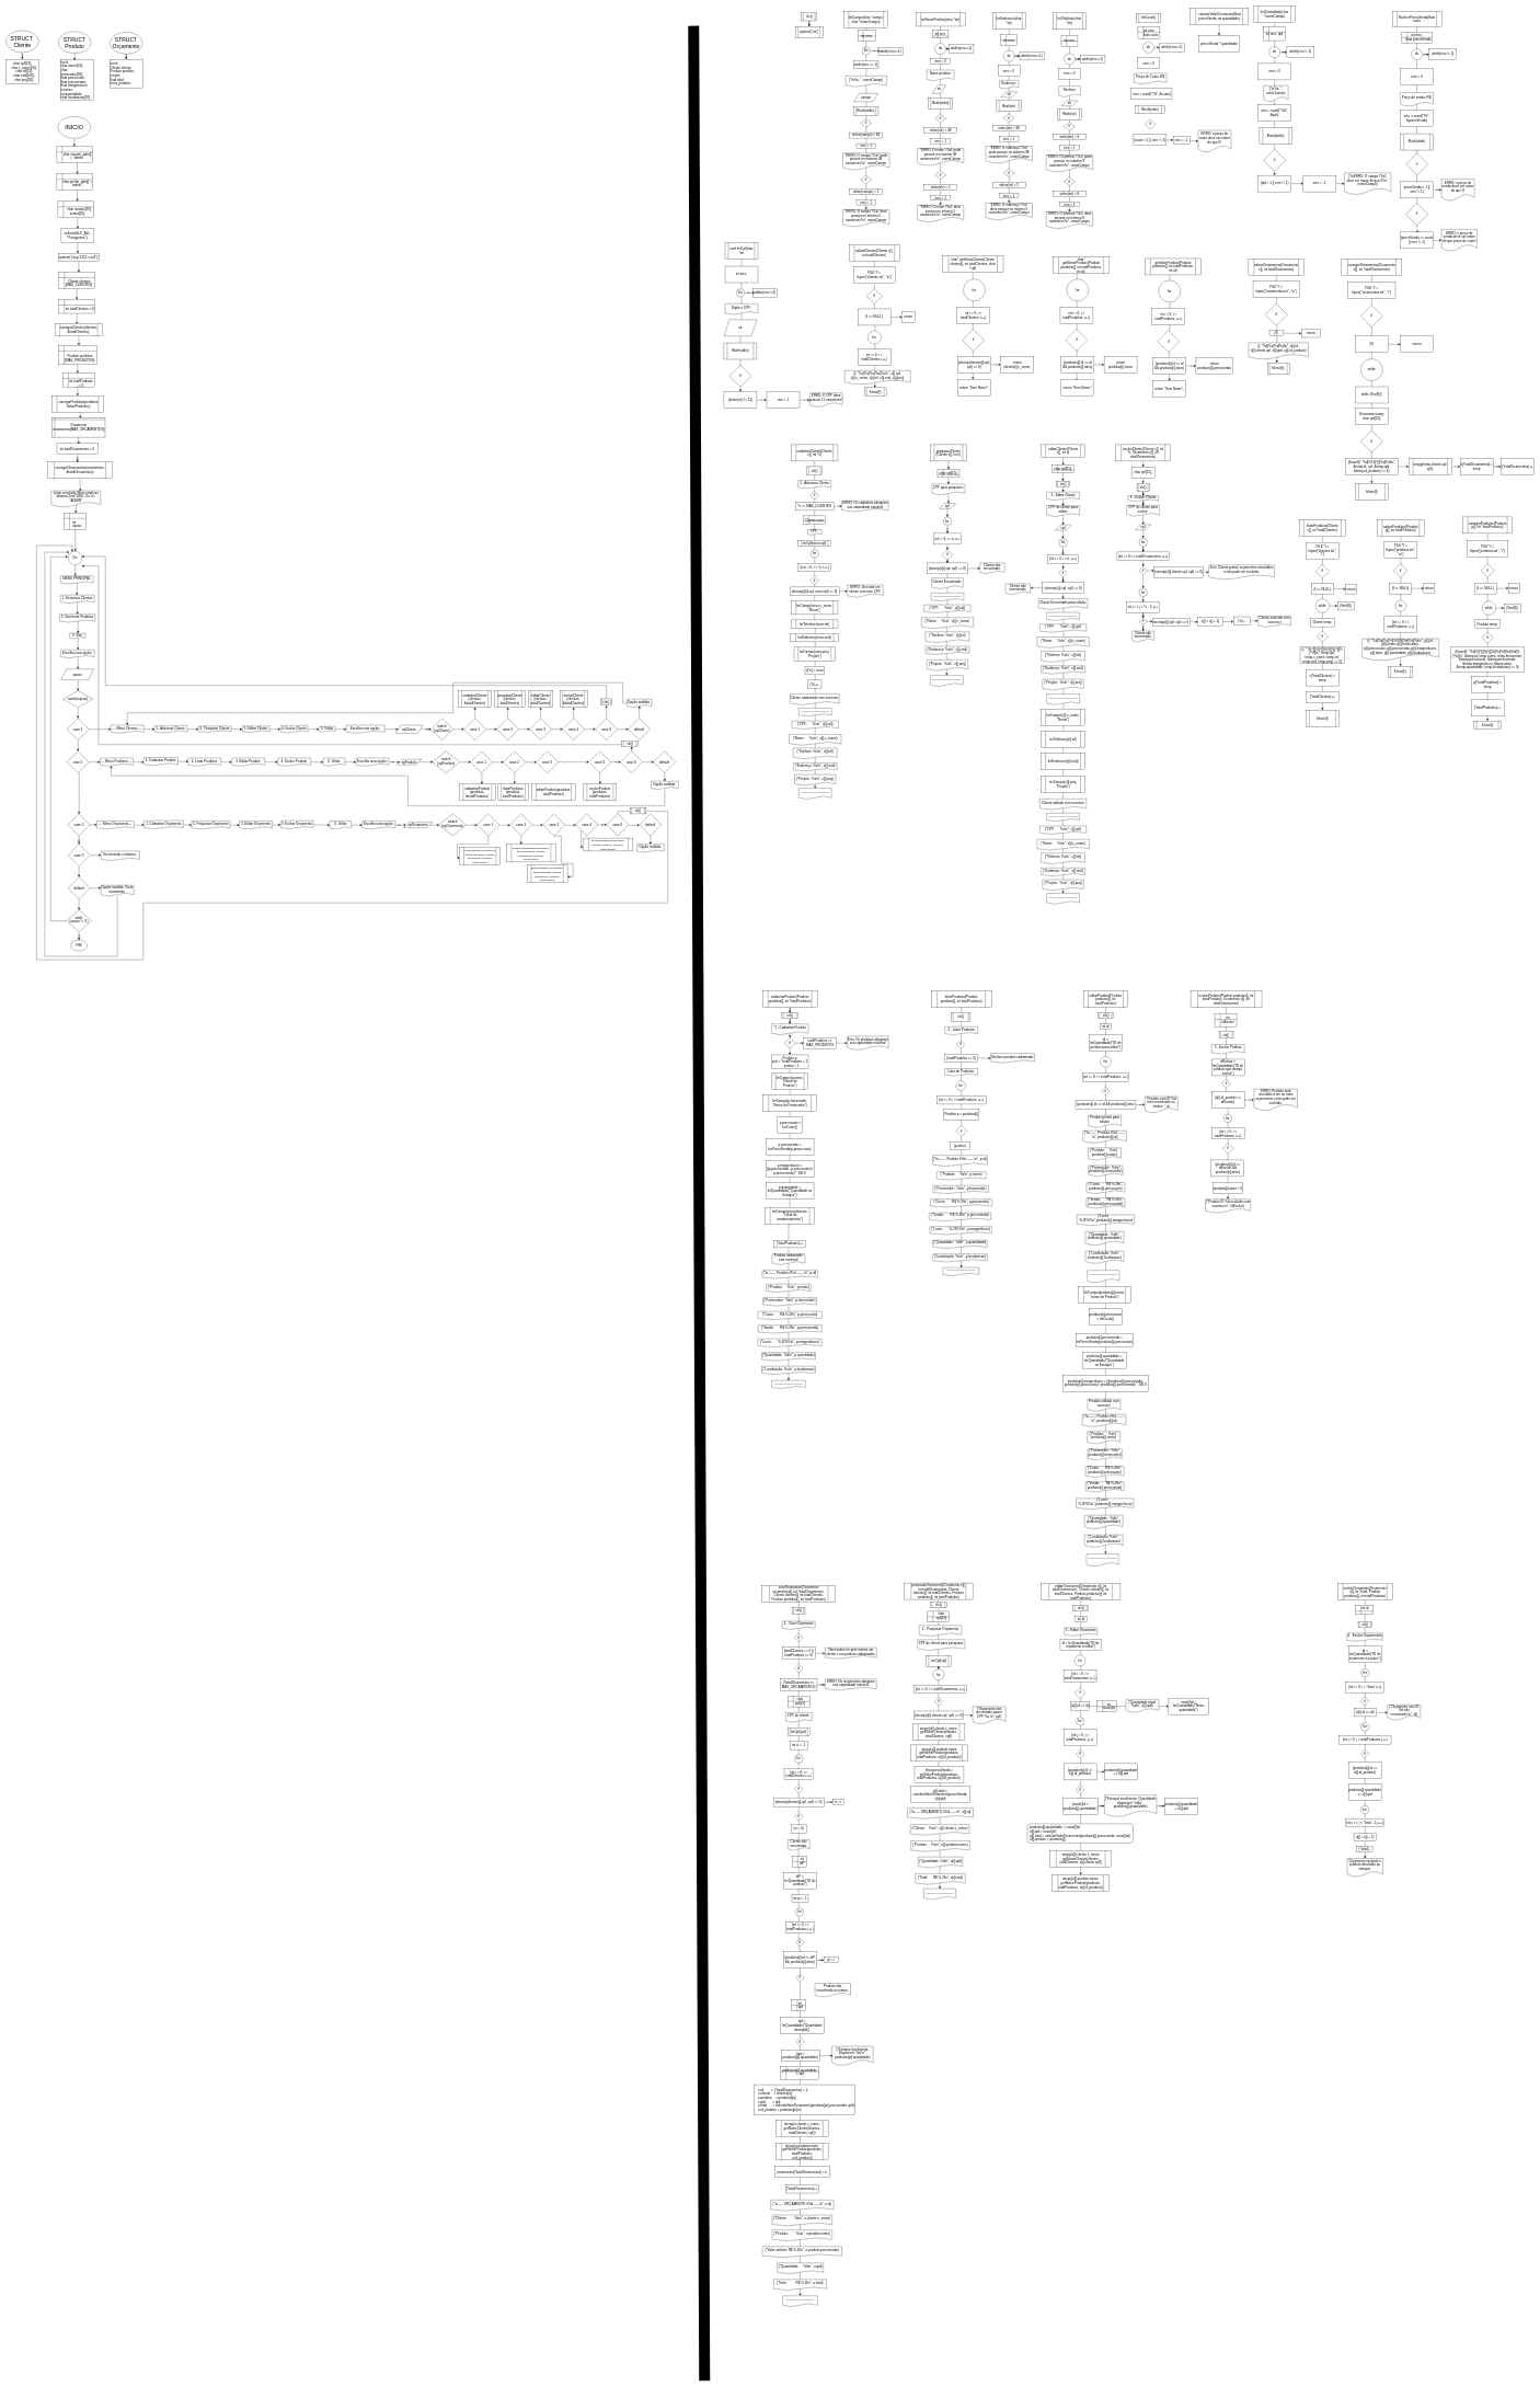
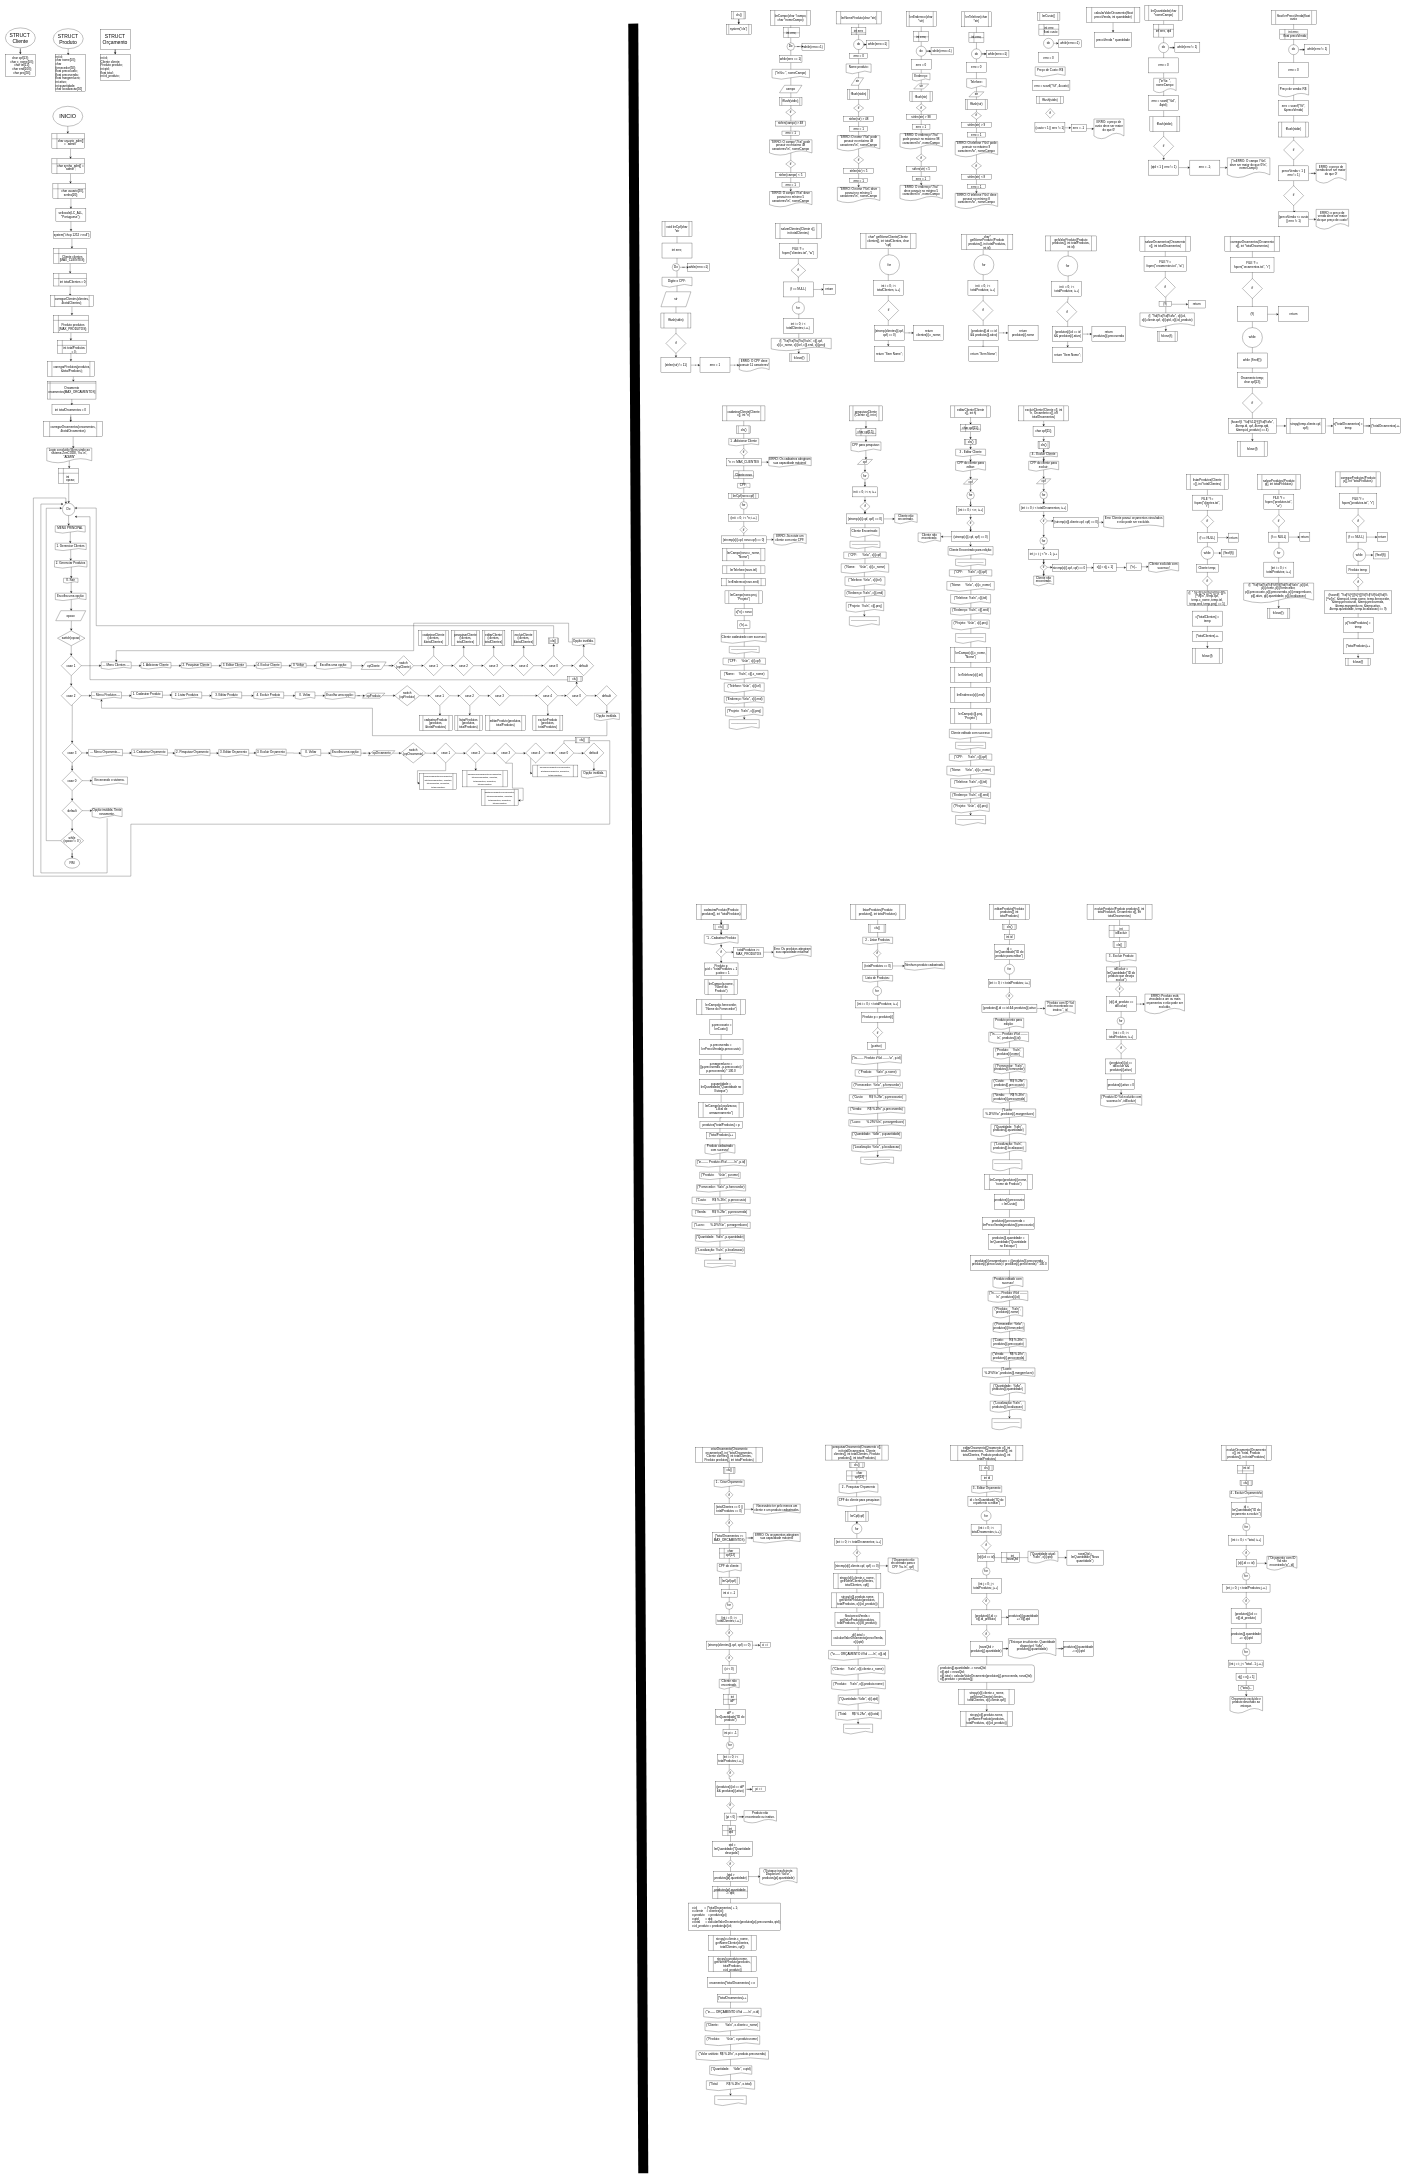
- <mxCell id="638" value="&lt;div&gt;&lt;span style=&quot;font-size: 20px;&quot;&gt;STRUCT&lt;/span&gt;&lt;/div&gt;&lt;span style=&quot;font-size: 20px;&quot;&gt;Orçamento&lt;/span&gt;" style="ellipse;whiteSpace=wrap;html=1;" vertex="1" parent="1"><mxGeometry x="400.41" y="116.12" width="120" height="80" as="geometry" /></mxCell>
+ <mxCell id="638" value="&lt;div&gt;&lt;span style=&quot;font-size: 20px;&quot;&gt;STRUCT&lt;/span&gt;&lt;/div&gt;&lt;span style=&quot;font-size: 20px;&quot;&gt;Orçamento&lt;/span&gt;" style="whiteSpace=wrap;html=1;rounded=0;" vertex="1" parent="1"><mxGeometry x="400.41" y="116.12" width="120" height="80" as="geometry" /></mxCell>
+ <mxCell id="384" value="produtos[*totalProdutos] = p" style="rounded=0;whiteSpace=wrap;html=1;" vertex="1" parent="1"><mxGeometry x="2799.83" y="4485.25" width="169.99" height="27" as="geometry" /></mxCell>
+ <mxCell id="543" value="(pi &amp;lt; 0)" style="rounded=0;whiteSpace=wrap;html=1;" vertex="1" parent="1"><mxGeometry x="2896.5" y="7252.25" width="51" height="30" as="geometry" /></mxCell>
+ <mxCell id="542" style="edgeStyle=orthogonalEdgeStyle;rounded=0;orthogonalLoop=1;jettySize=auto;html=1;entryX=0;entryY=0.5;entryDx=0;entryDy=0;" edge="1" parent="1" source="543" target="544"><mxGeometry relative="1" as="geometry" /></mxCell>
